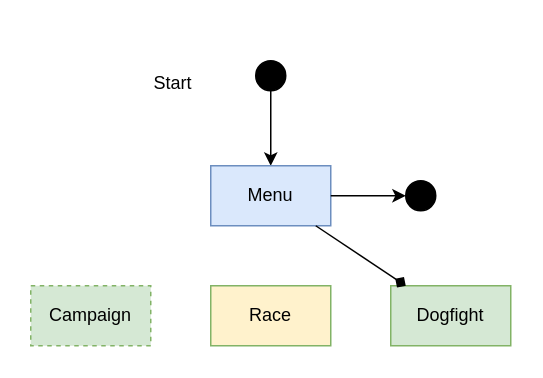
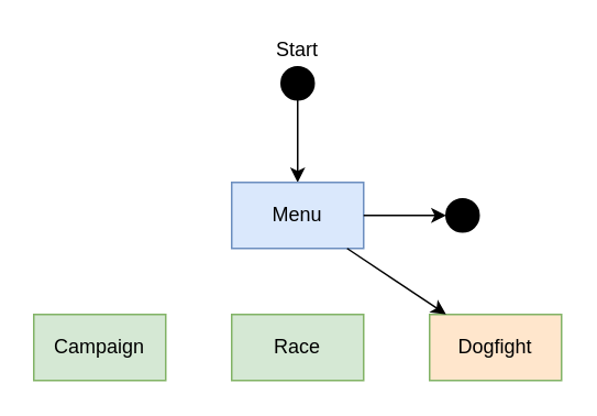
- <mxCell id="9" value="Start" style="text;html=1;strokeColor=none;fillColor=none;align=center;verticalAlign=middle;whiteSpace=wrap;rounded=0;" parent="1" vertex="1"><mxGeometry x="95" y="45" width="40" height="20" as="geometry" /></mxCell>
+ <mxCell id="9" value="Start" style="text;html=1;strokeColor=none;fillColor=none;align=center;verticalAlign=middle;whiteSpace=wrap;rounded=0;" parent="1" vertex="1"><mxGeometry x="160" y="20" width="40" height="20" as="geometry" /></mxCell>
- <mxCell id="8" value="" style="endArrow=diamond;html=1;" parent="1" source="4" target="7" edge="1"><mxGeometry width="50" height="50" relative="1" as="geometry"><mxPoint x="170" y="170" as="sourcePoint" /><mxPoint x="110" y="210" as="targetPoint" /></mxGeometry></mxCell>
+ <mxCell id="8" value="" style="endArrow=classic;html=1;" parent="1" source="4" target="7" edge="1"><mxGeometry width="50" height="50" relative="1" as="geometry"><mxPoint x="170" y="170" as="sourcePoint" /><mxPoint x="110" y="210" as="targetPoint" /></mxGeometry></mxCell>
- <mxCell id="5" value="Campaign" style="rounded=0;whiteSpace=wrap;html=1;fillColor=#d5e8d4;strokeColor=#82b366;dashed=1;" parent="1" vertex="1"><mxGeometry x="20" y="190" width="80" height="40" as="geometry" /></mxCell>
+ <mxCell id="5" value="Campaign" style="rounded=0;whiteSpace=wrap;html=1;fillColor=#d5e8d4;strokeColor=#82b366;" parent="1" vertex="1"><mxGeometry x="20" y="190" width="80" height="40" as="geometry" /></mxCell>
- <mxCell id="6" value="Race" style="rounded=0;whiteSpace=wrap;html=1;fillColor=#fff2cc;strokeColor=#82b366;" parent="1" vertex="1"><mxGeometry x="140" y="190" width="80" height="40" as="geometry" /></mxCell>
+ <mxCell id="6" value="Race" style="rounded=0;whiteSpace=wrap;html=1;fillColor=#d5e8d4;strokeColor=#82b366;" parent="1" vertex="1"><mxGeometry x="140" y="190" width="80" height="40" as="geometry" /></mxCell>
- <mxCell id="7" value="Dogfight" style="rounded=0;whiteSpace=wrap;html=1;fillColor=#d5e8d4;strokeColor=#82b366;" parent="1" vertex="1"><mxGeometry x="260" y="190" width="80" height="40" as="geometry" /></mxCell>
+ <mxCell id="7" value="Dogfight" style="rounded=0;whiteSpace=wrap;html=1;fillColor=#ffe6cc;strokeColor=#82b366;" parent="1" vertex="1"><mxGeometry x="260" y="190" width="80" height="40" as="geometry" /></mxCell>
